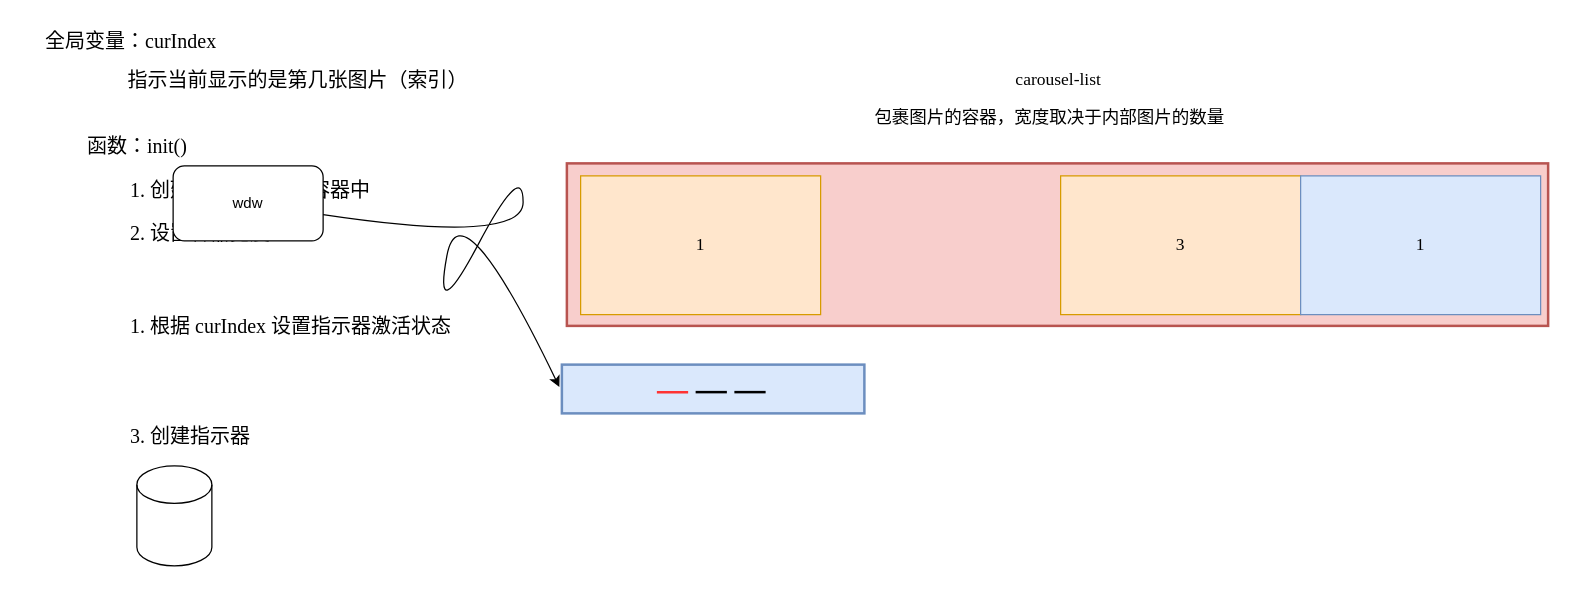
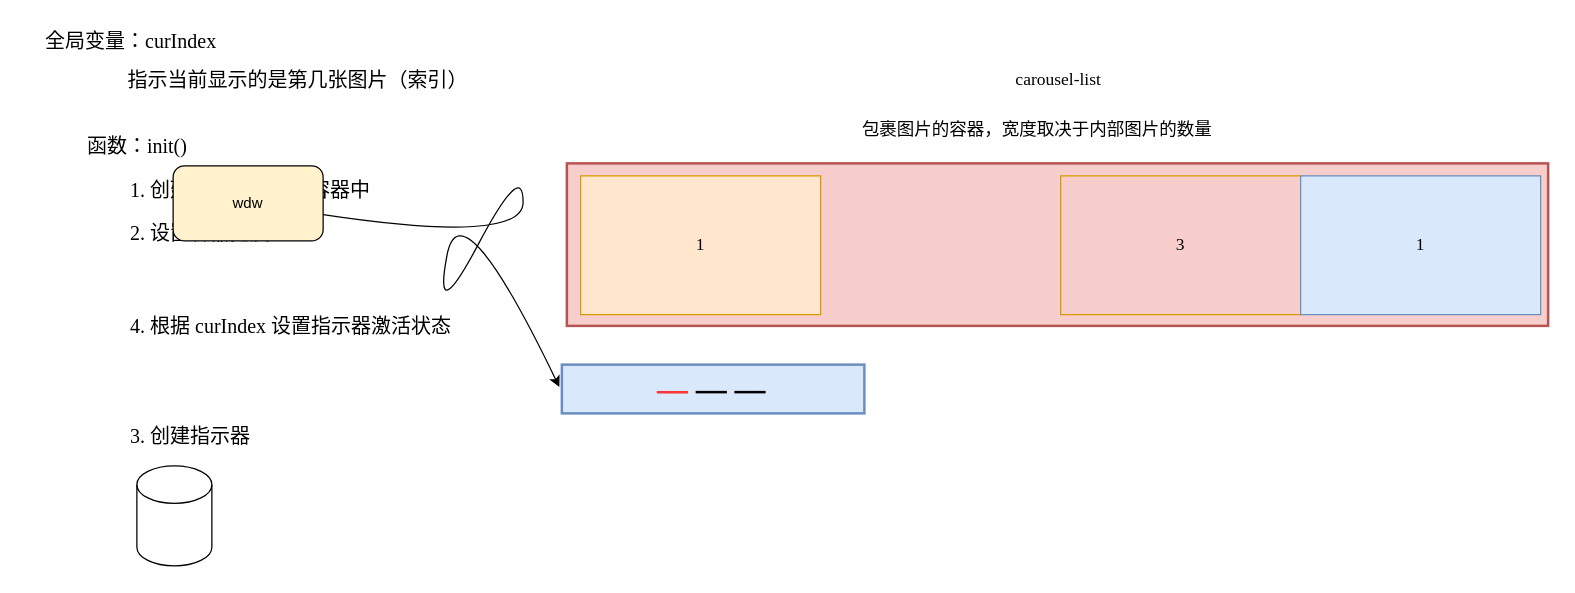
- <mxCell id="3" value="包裹图片的容器，宽度取决于内部图片的数量" style="text;html=1;align=center;verticalAlign=middle;resizable=0;points=[];autosize=1;strokeColor=none;fontFamily=Roboto Mono;fontSize=14;" parent="1" vertex="1"><mxGeometry x="694" y="83" width="290" height="21" as="geometry" /></mxCell>
+ <mxCell id="3" value="包裹图片的容器，宽度取决于内部图片的数量" style="text;html=1;align=center;verticalAlign=middle;resizable=0;points=[];autosize=1;strokeColor=none;fontFamily=Roboto Mono;fontSize=14;" parent="1" vertex="1"><mxGeometry x="684" y="93" width="290" height="21" as="geometry" /></mxCell>
- <mxCell id="20" value="wdw" style="rounded=1;whiteSpace=wrap;html=1;" vertex="1" parent="1"><mxGeometry x="138" y="132" width="120" height="60" as="geometry" /></mxCell>
+ <mxCell id="20" value="wdw" style="rounded=1;whiteSpace=wrap;html=1;fillColor=#fff2cc;" vertex="1" parent="1"><mxGeometry x="138" y="132" width="120" height="60" as="geometry" /></mxCell>
- <mxCell id="17" value="&lt;span&gt;3&lt;/span&gt;" style="rounded=0;whiteSpace=wrap;html=1;fillColor=#ffe6cc;strokeColor=#d79b00;fontFamily=Roboto Mono;fontSize=14;verticalAlign=middle;" parent="1" vertex="1"><mxGeometry x="848" y="140" width="192" height="111" as="geometry" /></mxCell>
+ <mxCell id="17" value="&lt;span&gt;3&lt;/span&gt;" style="rounded=0;whiteSpace=wrap;html=1;fillColor=#f8cecc;strokeColor=#d79b00;fontFamily=Roboto Mono;fontSize=14;verticalAlign=middle;" parent="1" vertex="1"><mxGeometry x="848" y="140" width="192" height="111" as="geometry" /></mxCell>
- <mxCell id="14" value="1. 根据 curIndex 设置指示器激活状态" style="text;html=1;align=left;verticalAlign=middle;resizable=0;points=[];autosize=1;strokeColor=none;fontFamily=Roboto Mono;fontSize=16;" parent="1" vertex="1"><mxGeometry x="102" y="248" width="311" height="23" as="geometry" /></mxCell>
+ <mxCell id="14" value="4. 根据 curIndex 设置指示器激活状态" style="text;html=1;align=left;verticalAlign=middle;resizable=0;points=[];autosize=1;strokeColor=none;fontFamily=Roboto Mono;fontSize=16;" parent="1" vertex="1"><mxGeometry x="102" y="248" width="311" height="23" as="geometry" /></mxCell>
